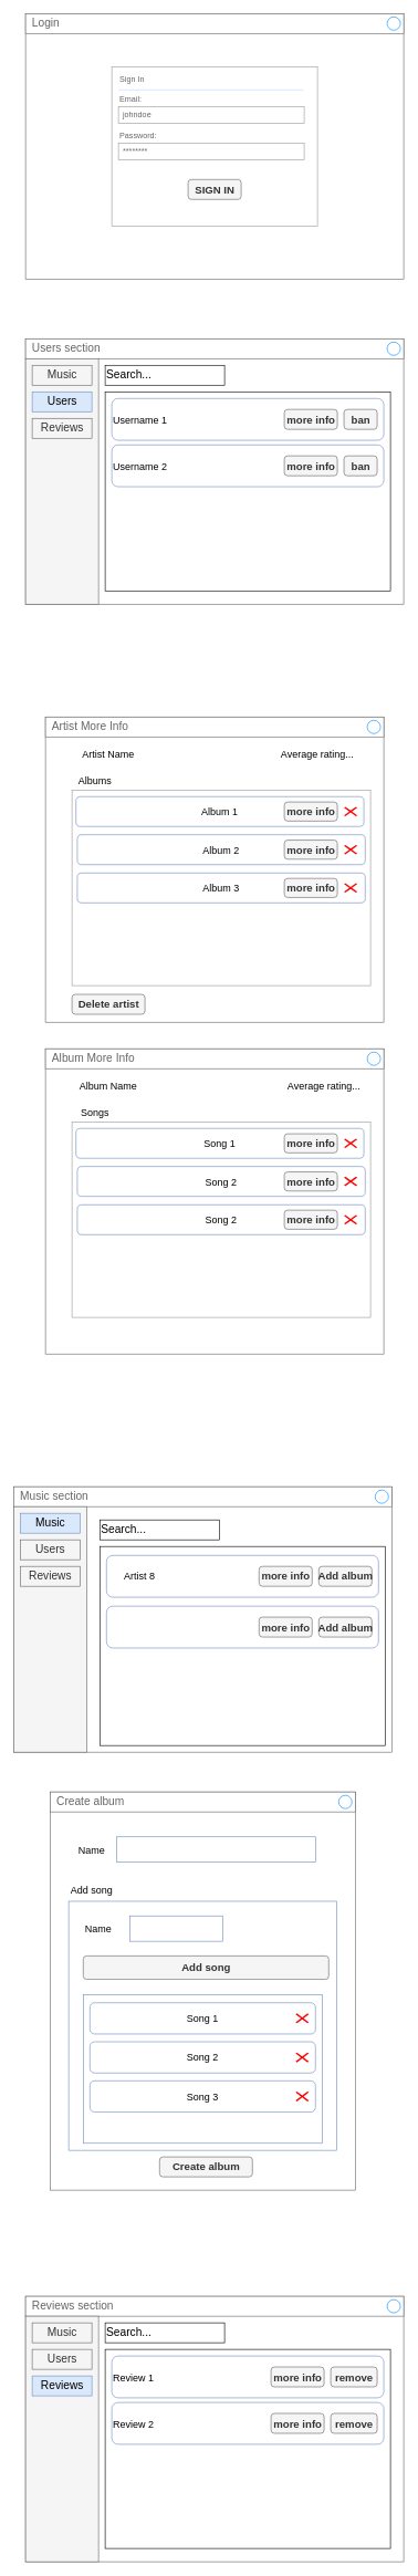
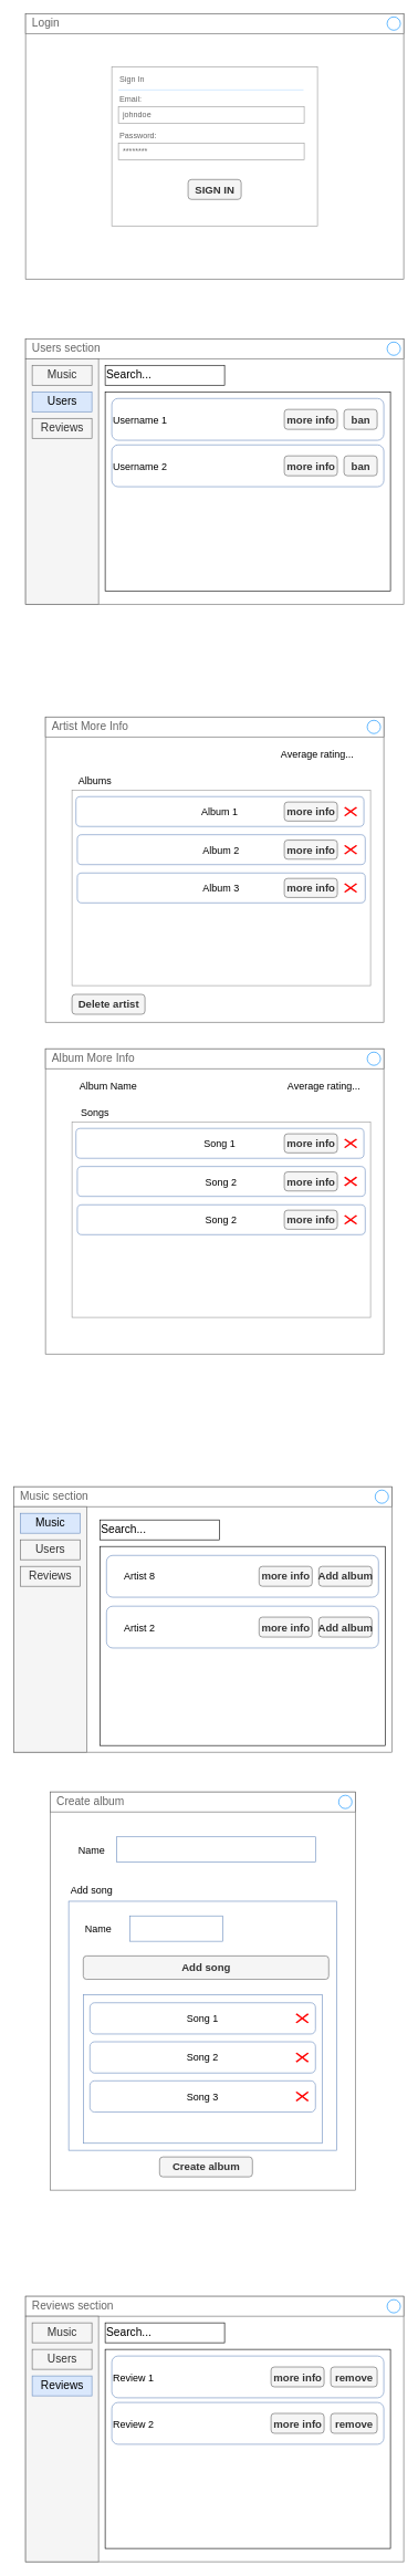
- <mxCell id="77" value="Artist Name" style="text;html=1;strokeColor=none;fillColor=none;align=center;verticalAlign=middle;whiteSpace=wrap;rounded=0;fontSize=15;" vertex="1" parent="63"><mxGeometry x="10" y="40.004" width="170" height="30.667" as="geometry" /></mxCell>
+ <mxCell id="28" value="Artist 2" style="text;html=1;strokeColor=none;fillColor=none;align=center;verticalAlign=middle;whiteSpace=wrap;rounded=0;fontSize=15;" vertex="1" parent="13"><mxGeometry x="160" y="196.5" width="60" height="30" as="geometry" /></mxCell>
